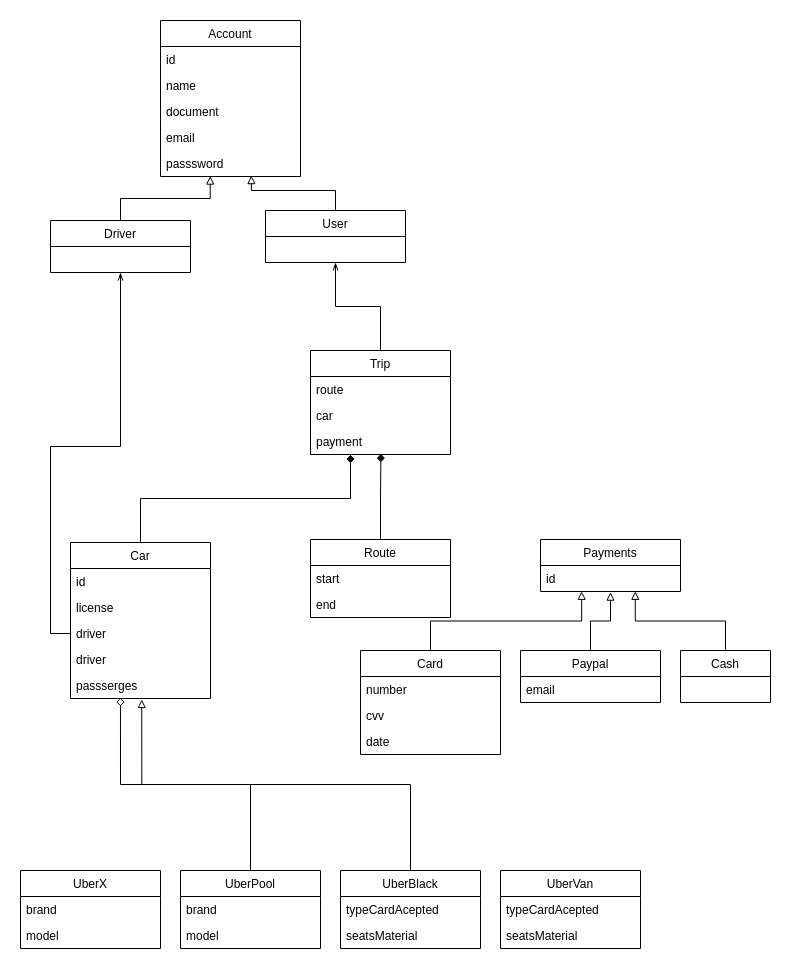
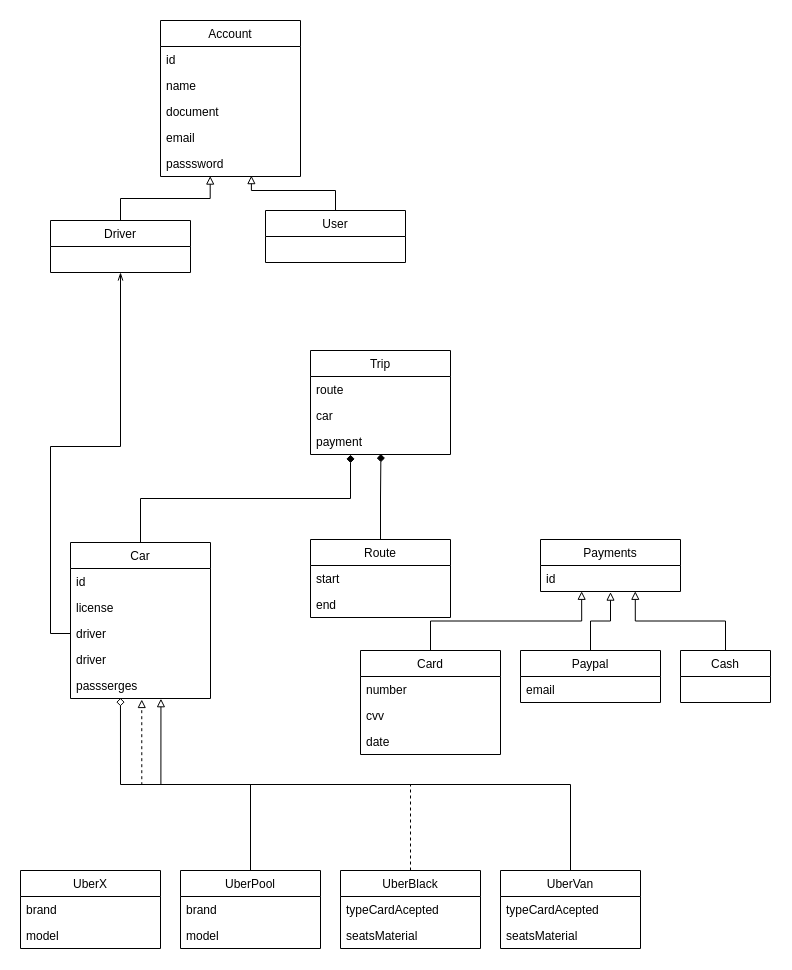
- <mxCell id="50" style="edgeStyle=orthogonalEdgeStyle;rounded=0;orthogonalLoop=1;jettySize=auto;html=1;entryX=0.5;entryY=1;entryDx=0;entryDy=0;endArrow=openThin;endFill=0;" edge="1" parent="1" source="51" target="11"><mxGeometry relative="1" as="geometry" /></mxCell>
+ <mxCell id="42" style="edgeStyle=orthogonalEdgeStyle;rounded=0;orthogonalLoop=1;jettySize=auto;html=1;entryX=0.646;entryY=1.008;entryDx=0;entryDy=0;entryPerimeter=0;endArrow=block;endFill=0;" edge="1" parent="1" source="43" target="30"><mxGeometry relative="1" as="geometry" /></mxCell>
- <mxCell id="38" style="edgeStyle=orthogonalEdgeStyle;rounded=0;orthogonalLoop=1;jettySize=auto;html=1;entryX=0.509;entryY=1.038;entryDx=0;entryDy=0;entryPerimeter=0;endArrow=block;endFill=0;" edge="1" parent="1" source="39" target="30"><mxGeometry relative="1" as="geometry" /></mxCell>
+ <mxCell id="38" style="edgeStyle=orthogonalEdgeStyle;rounded=0;orthogonalLoop=1;jettySize=auto;html=1;entryX=0.509;entryY=1.038;entryDx=0;entryDy=0;entryPerimeter=0;endArrow=block;endFill=0;dashed=1;" edge="1" parent="1" source="39" target="30"><mxGeometry relative="1" as="geometry" /></mxCell>
